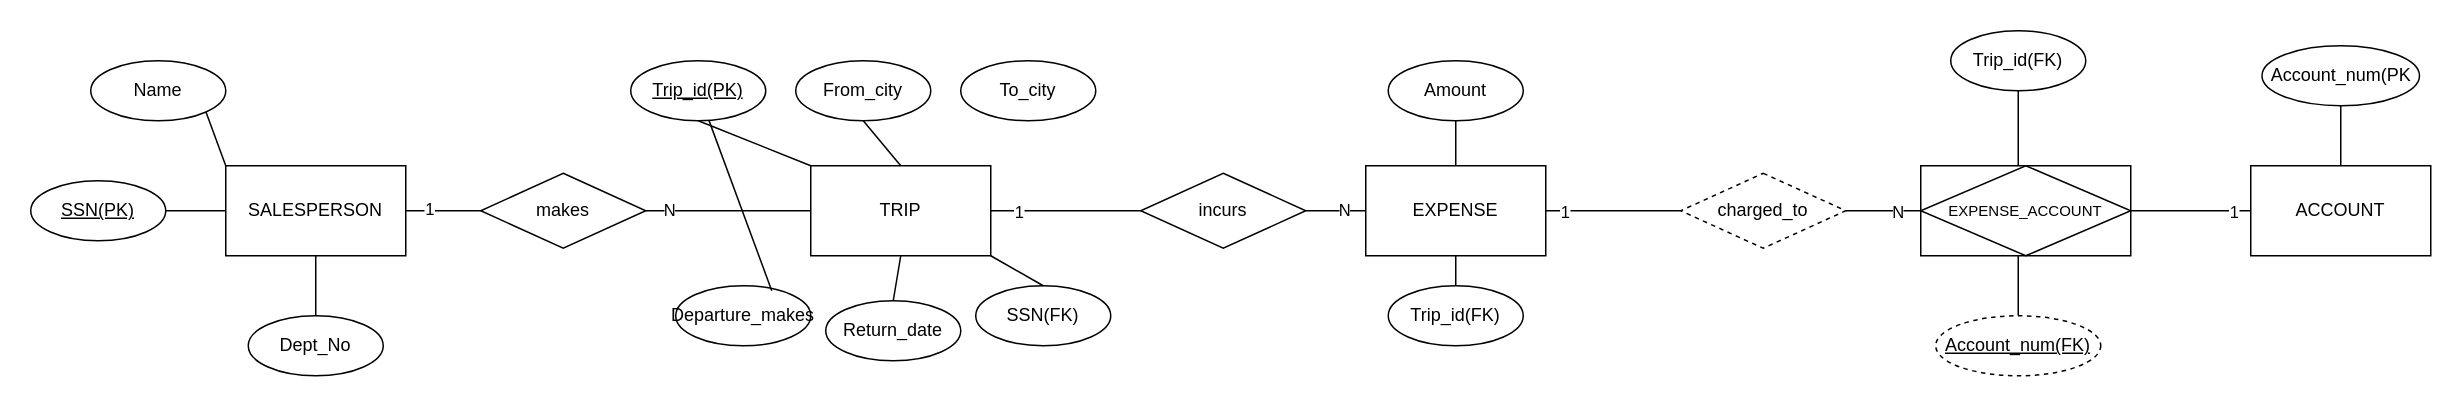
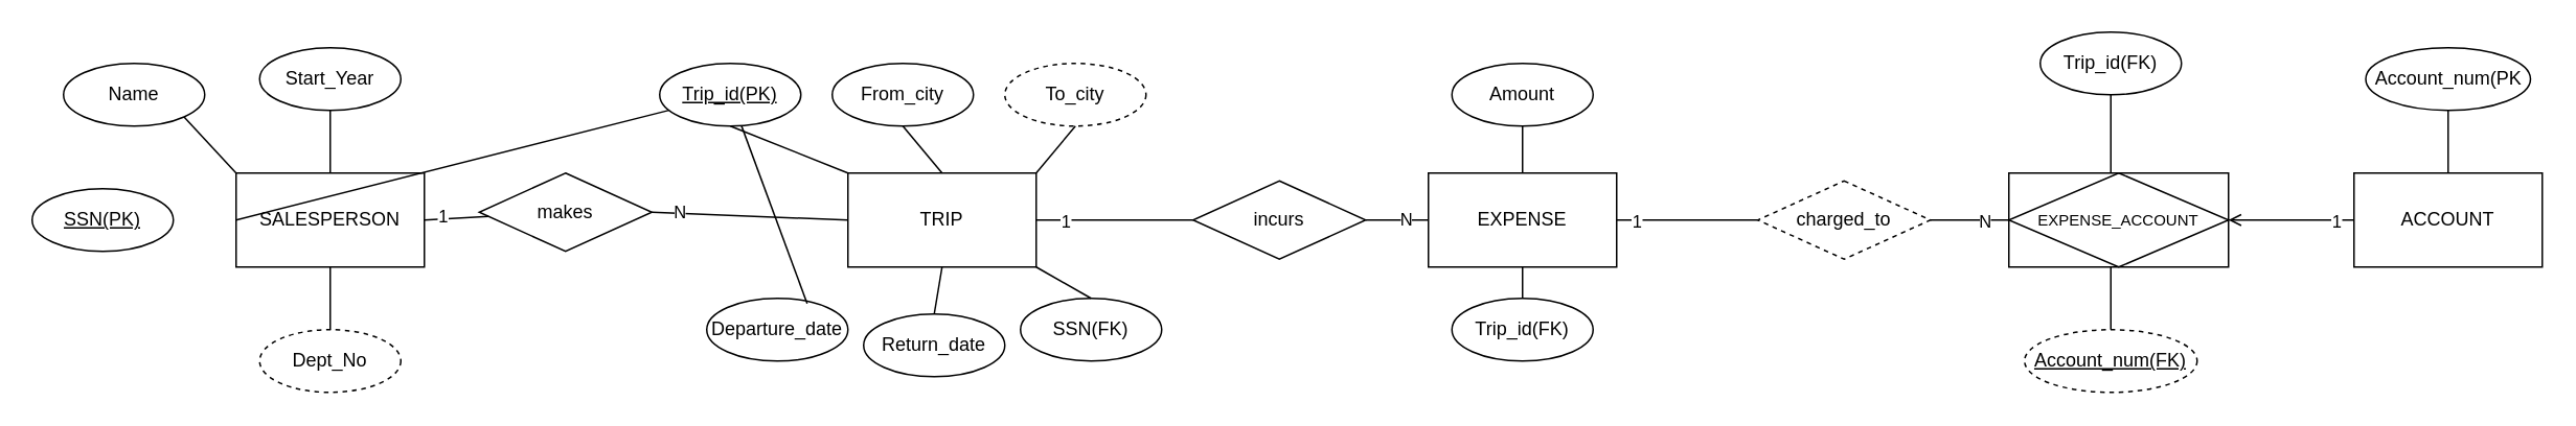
+ <mxCell id="34" value="Start_Year" style="ellipse;whiteSpace=wrap;html=1;" vertex="1" parent="1"><mxGeometry x="165" y="30" width="90" height="40" as="geometry" /></mxCell>
- <mxCell id="31" value="Name" style="ellipse;whiteSpace=wrap;html=1;" vertex="1" parent="1"><mxGeometry x="60" y="40" width="90" height="40" as="geometry" /></mxCell>
+ <mxCell id="31" value="Name" style="ellipse;whiteSpace=wrap;html=1;" vertex="1" parent="1"><mxGeometry x="40" y="40" width="90" height="40" as="geometry" /></mxCell>
- <mxCell id="28" value="To_city" style="ellipse;whiteSpace=wrap;html=1;" vertex="1" parent="1"><mxGeometry x="640" y="40" width="90" height="40" as="geometry" /></mxCell>
+ <mxCell id="28" value="To_city" style="ellipse;whiteSpace=wrap;html=1;dashed=1;" vertex="1" parent="1"><mxGeometry x="640" y="40" width="90" height="40" as="geometry" /></mxCell>
+ <mxCell id="36" value="" style="endArrow=none;html=1;rounded=0;exitX=0.5;exitY=1;exitDx=0;exitDy=0;entryX=0.5;entryY=0;entryDx=0;entryDy=0;" edge="1" parent="1" source="34" target="2"><mxGeometry width="50" height="50" relative="1" as="geometry"><mxPoint x="700" y="140" as="sourcePoint" /><mxPoint x="210" y="100" as="targetPoint" /></mxGeometry></mxCell>
+ <mxCell id="44" value="" style="endArrow=none;html=1;rounded=0;entryX=0.5;entryY=1;entryDx=0;entryDy=0;exitX=1;exitY=0;exitDx=0;exitDy=0;" edge="1" parent="1" source="3" target="28"><mxGeometry width="50" height="50" relative="1" as="geometry"><mxPoint x="110" y="330" as="sourcePoint" /><mxPoint x="160" y="280" as="targetPoint" /></mxGeometry></mxCell>
- <mxCell id="37" value="" style="endArrow=none;html=1;rounded=0;entryX=1;entryY=0.5;entryDx=0;entryDy=0;exitX=0;exitY=0.5;exitDx=0;exitDy=0;" edge="1" parent="1" source="2" target="32"><mxGeometry width="50" height="50" relative="1" as="geometry"><mxPoint x="215" y="230" as="sourcePoint" /><mxPoint x="220" y="180" as="targetPoint" /></mxGeometry></mxCell>
+ <mxCell id="37" value="" style="endArrow=none;html=1;rounded=0;exitX=0;exitY=0.5;exitDx=0;exitDy=0;" edge="1" parent="1" source="2" target="30"><mxGeometry width="50" height="50" relative="1" as="geometry"><mxPoint x="215" y="230" as="sourcePoint" /><mxPoint x="220" y="180" as="targetPoint" /></mxGeometry></mxCell>
- <mxCell id="5" value="makes" style="rhombus;whiteSpace=wrap;html=1;" vertex="1" parent="1"><mxGeometry x="320" y="115" width="110" height="50" as="geometry" /></mxCell>
+ <mxCell id="5" value="makes" style="rhombus;whiteSpace=wrap;html=1;" vertex="1" parent="1"><mxGeometry x="305" y="110" width="110" height="50" as="geometry" /></mxCell>
- <mxCell id="40" value="" style="endArrow=none;html=1;rounded=0;entryX=1;entryY=0.5;entryDx=0;entryDy=0;exitX=0;exitY=0.5;exitDx=0;exitDy=0;" edge="1" parent="1" source="39" target="53"><mxGeometry width="50" height="50" relative="1" as="geometry"><mxPoint x="1500" y="150" as="sourcePoint" /><mxPoint x="1410" y="140" as="targetPoint" /></mxGeometry></mxCell>
+ <mxCell id="40" value="" style="endArrow=open;html=1;rounded=0;entryX=1;entryY=0.5;entryDx=0;entryDy=0;exitX=0;exitY=0.5;exitDx=0;exitDy=0;" edge="1" parent="1" source="39" target="53"><mxGeometry width="50" height="50" relative="1" as="geometry"><mxPoint x="1500" y="150" as="sourcePoint" /><mxPoint x="1410" y="140" as="targetPoint" /></mxGeometry></mxCell>
- <mxCell id="27" value="Departure_makes" style="ellipse;whiteSpace=wrap;html=1;" vertex="1" parent="1"><mxGeometry x="450" y="190" width="90" height="40" as="geometry" /></mxCell>
+ <mxCell id="27" value="Departure_date" style="ellipse;whiteSpace=wrap;html=1;" vertex="1" parent="1"><mxGeometry x="450" y="190" width="90" height="40" as="geometry" /></mxCell>
- <mxCell id="33" value="Dept_No" style="ellipse;whiteSpace=wrap;html=1;" vertex="1" parent="1"><mxGeometry x="165" y="210" width="90" height="40" as="geometry" /></mxCell>
+ <mxCell id="33" value="Dept_No" style="ellipse;whiteSpace=wrap;html=1;dashed=1;" vertex="1" parent="1"><mxGeometry x="165" y="210" width="90" height="40" as="geometry" /></mxCell>
